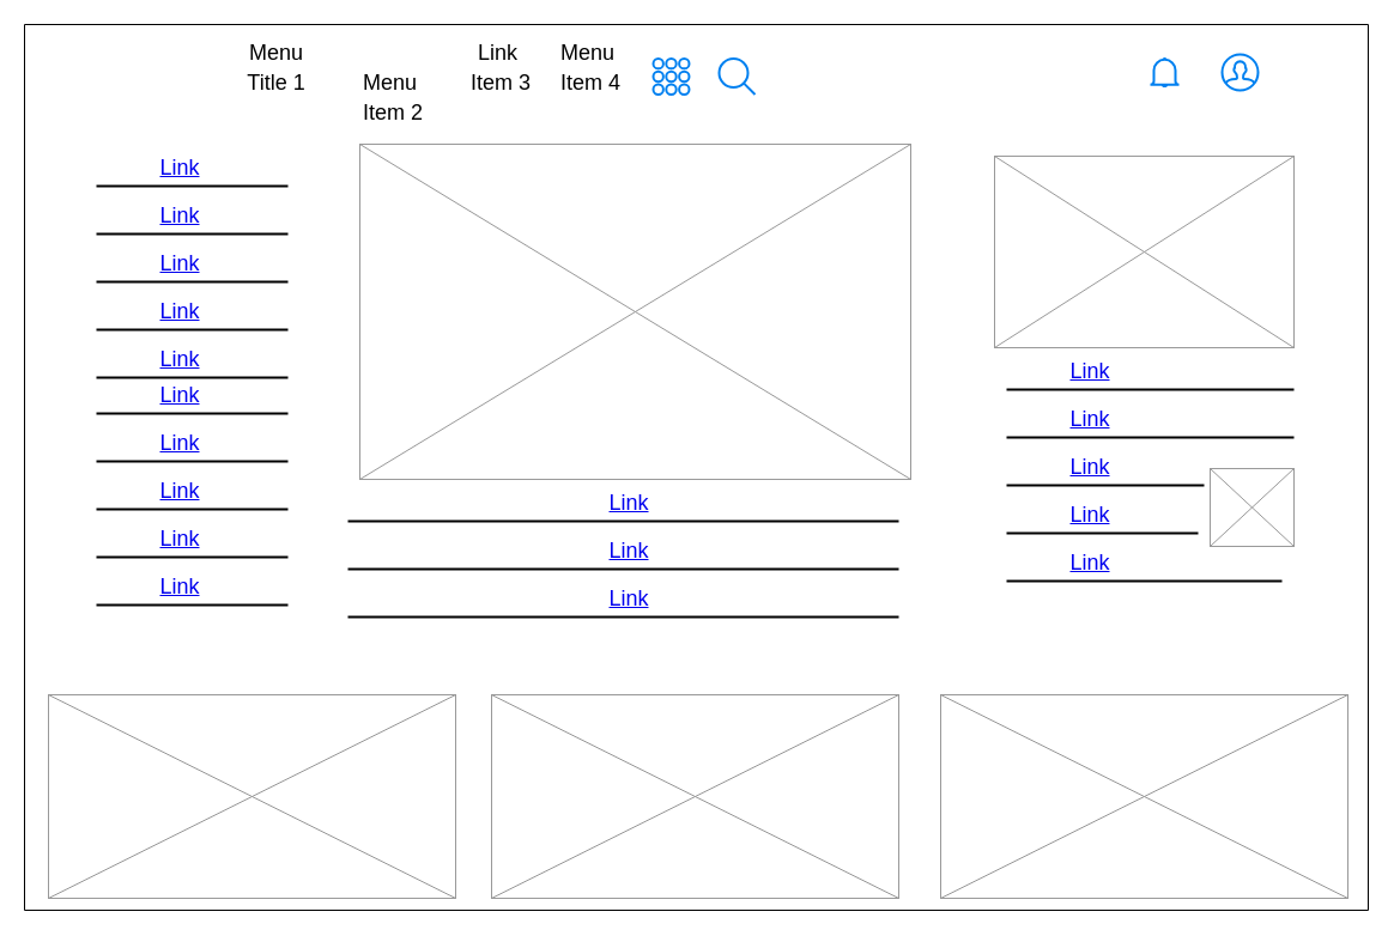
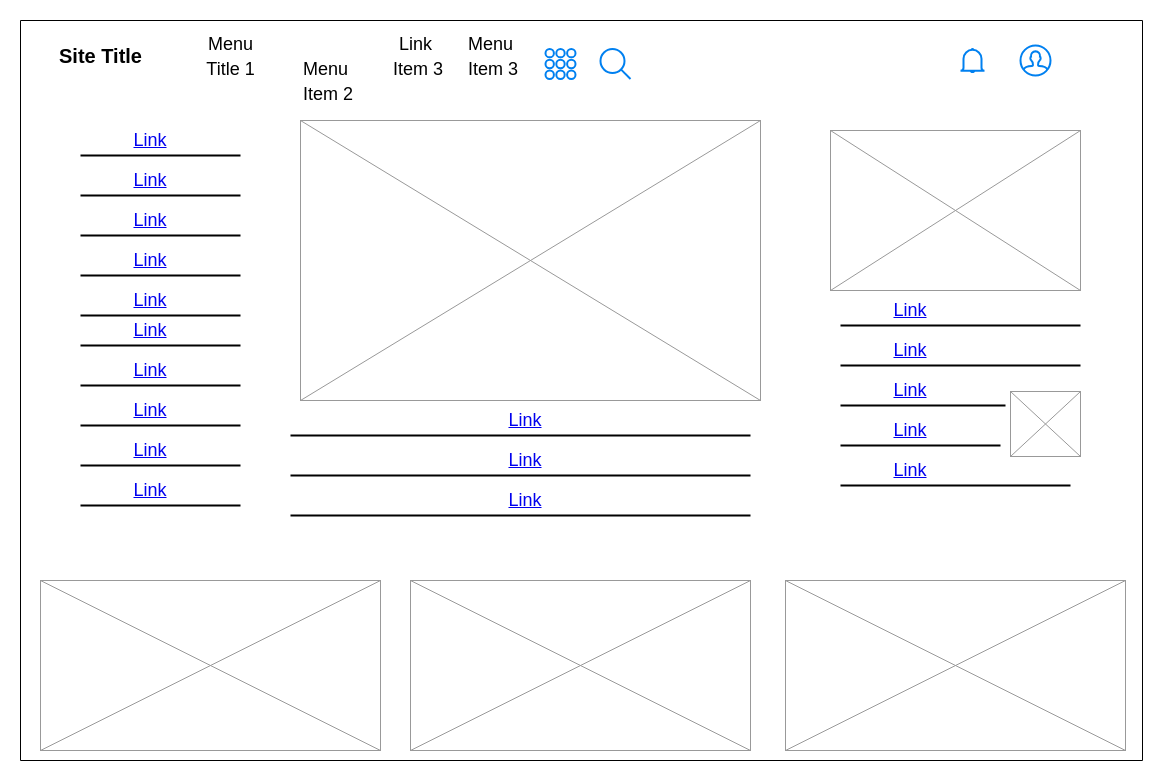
+ <mxCell id="2" value="&lt;font style=&quot;font-size: 20px&quot;&gt;&lt;b&gt;Site Title&lt;/b&gt;&lt;/font&gt;" style="text;html=1;align=center;verticalAlign=middle;resizable=0;points=[];autosize=1;strokeColor=none;fillColor=none;" vertex="1" parent="1"><mxGeometry x="50" y="45" width="100" height="20" as="geometry" /></mxCell>
- <mxCell id="6" value="&lt;font style=&quot;font-size: 18px&quot;&gt;Menu&lt;br&gt;&amp;nbsp;Item 4&lt;/font&gt;" style="text;html=1;align=center;verticalAlign=middle;resizable=0;points=[];autosize=1;strokeColor=none;fillColor=none;fontSize=20;" vertex="1" parent="1"><mxGeometry x="455" y="25" width="70" height="60" as="geometry" /></mxCell>
+ <mxCell id="6" value="&lt;font style=&quot;font-size: 18px&quot;&gt;Menu&lt;br&gt;&amp;nbsp;Item 3&lt;/font&gt;" style="text;html=1;align=center;verticalAlign=middle;resizable=0;points=[];autosize=1;strokeColor=none;fillColor=none;fontSize=20;" vertex="1" parent="1"><mxGeometry x="455" y="25" width="70" height="60" as="geometry" /></mxCell>
